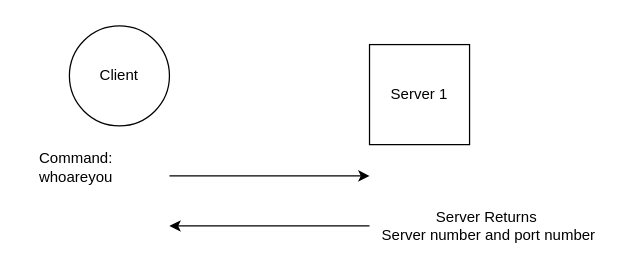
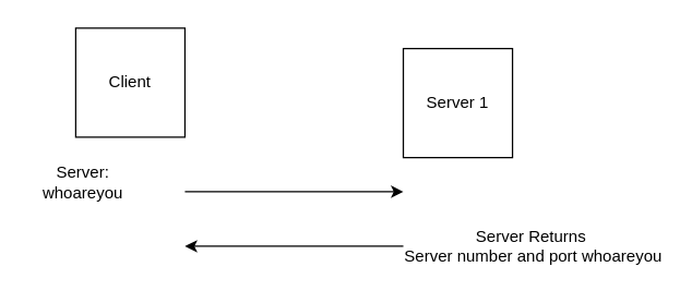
- <mxCell id="2" value="Client" style="ellipse;whiteSpace=wrap;html=1;aspect=fixed;" parent="1" vertex="1"><mxGeometry x="55" y="20" width="80" height="80" as="geometry" /></mxCell>
+ <mxCell id="2" value="Client" style="whiteSpace=wrap;html=1;aspect=fixed;" parent="1" vertex="1"><mxGeometry x="55" y="20" width="80" height="80" as="geometry" /></mxCell>
- <mxCell id="6" value="Command:&lt;div&gt;whoareyou&lt;/div&gt;" style="text;html=1;align=center;verticalAlign=middle;resizable=0;points=[];autosize=1;strokeColor=none;fillColor=none;" parent="1" vertex="1"><mxGeometry x="20" y="113" width="80" height="40" as="geometry" /></mxCell>
+ <mxCell id="6" value="Server:&lt;div&gt;whoareyou&lt;/div&gt;" style="text;html=1;align=center;verticalAlign=middle;resizable=0;points=[];autosize=1;strokeColor=none;fillColor=none;" parent="1" vertex="1"><mxGeometry x="20" y="113" width="80" height="40" as="geometry" /></mxCell>
- <mxCell id="7" value="Server Returns&amp;nbsp;&lt;div&gt;Server number and port number&lt;/div&gt;" style="text;html=1;align=center;verticalAlign=middle;resizable=0;points=[];autosize=1;strokeColor=none;fillColor=none;" parent="1" vertex="1"><mxGeometry x="295" y="160" width="190" height="40" as="geometry" /></mxCell>
+ <mxCell id="7" value="Server Returns&amp;nbsp;&lt;div&gt;Server number and port whoareyou&lt;/div&gt;" style="text;html=1;align=center;verticalAlign=middle;resizable=0;points=[];autosize=1;strokeColor=none;fillColor=none;" parent="1" vertex="1"><mxGeometry x="295" y="160" width="190" height="40" as="geometry" /></mxCell>
